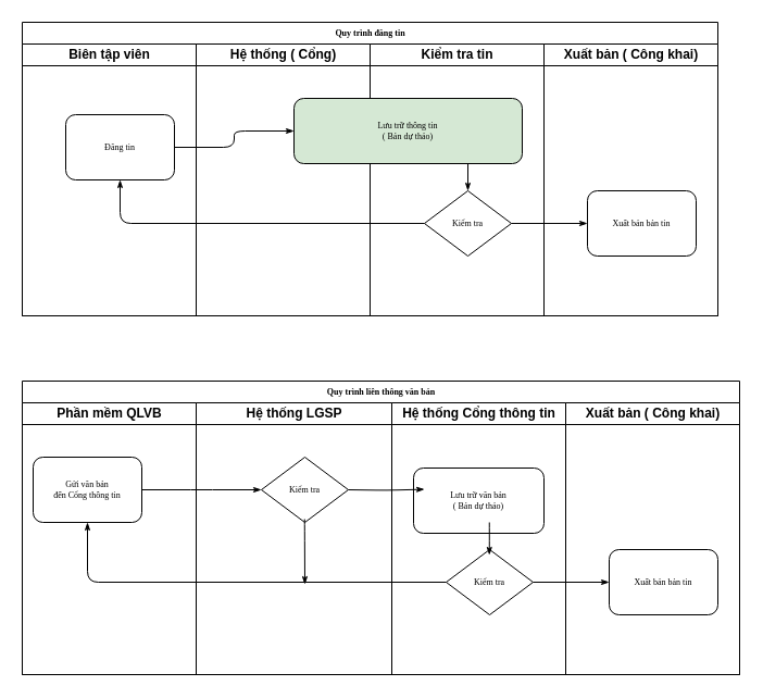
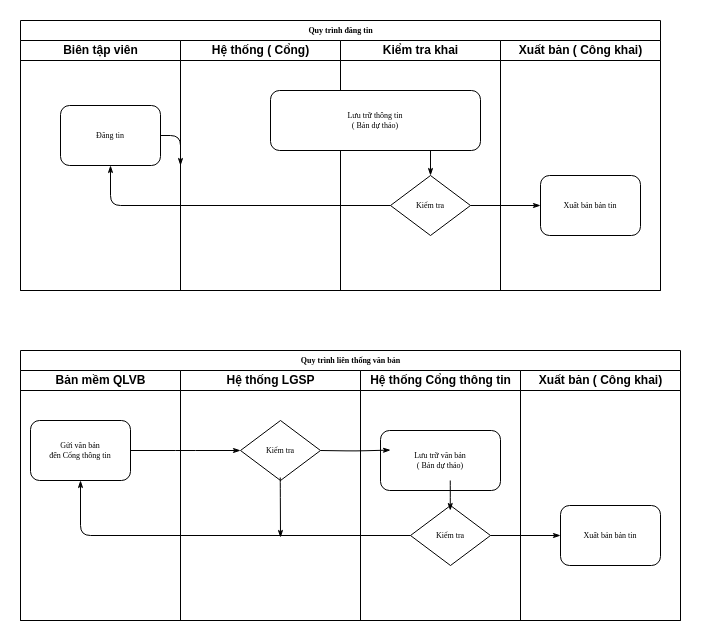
- <mxCell id="6" value="Kiểm tra tin" style="swimlane;html=1;startSize=20;" parent="2" vertex="1"><mxGeometry x="320" y="20" width="160" height="250" as="geometry" /></mxCell>
+ <mxCell id="6" value="Kiểm tra khai" style="swimlane;html=1;startSize=20;" parent="2" vertex="1"><mxGeometry x="320" y="20" width="160" height="250" as="geometry" /></mxCell>
- <mxCell id="7" value="Lưu trữ thông tin&lt;br&gt;( Bản dự thảo)" style="rounded=1;whiteSpace=wrap;html=1;shadow=0;labelBackgroundColor=none;strokeWidth=1;fontFamily=Verdana;fontSize=8;align=center;fillColor=#d5e8d4;" parent="6" vertex="1"><mxGeometry x="-70" y="50" width="210" height="60" as="geometry" /></mxCell>
+ <mxCell id="7" value="Lưu trữ thông tin&lt;br&gt;( Bản dự thảo)" style="rounded=1;whiteSpace=wrap;html=1;shadow=0;labelBackgroundColor=none;strokeWidth=1;fontFamily=Verdana;fontSize=8;align=center;" parent="6" vertex="1"><mxGeometry x="-70" y="50" width="210" height="60" as="geometry" /></mxCell>
- <mxCell id="10" style="edgeStyle=orthogonalEdgeStyle;rounded=1;html=1;labelBackgroundColor=none;startArrow=none;startFill=0;startSize=5;endArrow=classicThin;endFill=1;endSize=5;jettySize=auto;orthogonalLoop=1;strokeWidth=1;fontFamily=Verdana;fontSize=8" parent="2" source="4" target="7" edge="1"><mxGeometry relative="1" as="geometry" /></mxCell>
+ <mxCell id="10" style="edgeStyle=orthogonalEdgeStyle;rounded=1;html=1;labelBackgroundColor=none;startArrow=none;startFill=0;startSize=5;endArrow=classicThin;endFill=1;endSize=5;jettySize=auto;orthogonalLoop=1;strokeWidth=1;fontFamily=Verdana;fontSize=8;" parent="2" source="4" target="5" edge="1"><mxGeometry relative="1" as="geometry" /></mxCell>
- <mxCell id="15" value="Quy trình liên thông văn bản" style="swimlane;html=1;childLayout=stackLayout;startSize=20;rounded=0;shadow=0;labelBackgroundColor=none;strokeWidth=1;fontFamily=Verdana;fontSize=8;align=center;movable=1;resizable=1;rotatable=1;deletable=1;editable=1;locked=0;connectable=1;" vertex="1" parent="1"><mxGeometry x="20" y="350" width="660" height="270" as="geometry" /></mxCell>
+ <mxCell id="15" value="Quy trình liên thống văn bản" style="swimlane;html=1;childLayout=stackLayout;startSize=20;rounded=0;shadow=0;labelBackgroundColor=none;strokeWidth=1;fontFamily=Verdana;fontSize=8;align=center;movable=1;resizable=1;rotatable=1;deletable=1;editable=1;locked=0;connectable=1;" vertex="1" parent="1"><mxGeometry x="20" y="350" width="660" height="270" as="geometry" /></mxCell>
- <mxCell id="16" value="Phần mềm QLVB" style="swimlane;html=1;startSize=20;" vertex="1" parent="15"><mxGeometry y="20" width="160" height="250" as="geometry" /></mxCell>
+ <mxCell id="16" value="Bản mềm QLVB" style="swimlane;html=1;startSize=20;" vertex="1" parent="15"><mxGeometry y="20" width="160" height="250" as="geometry" /></mxCell>
